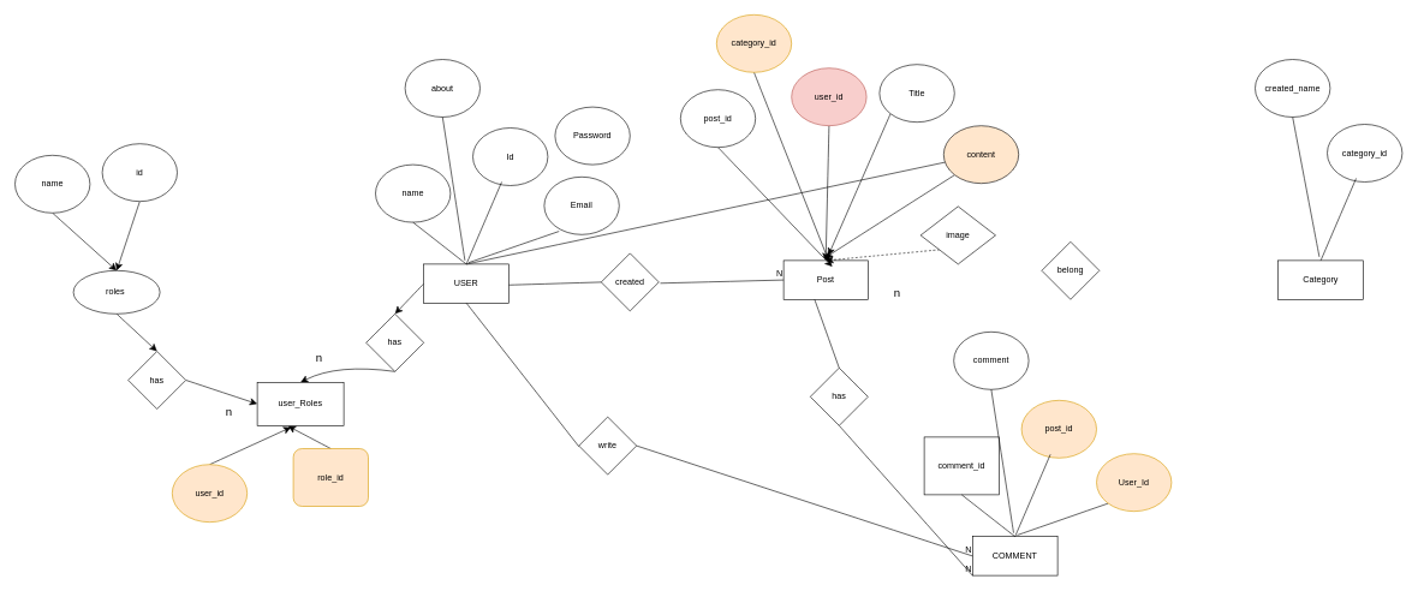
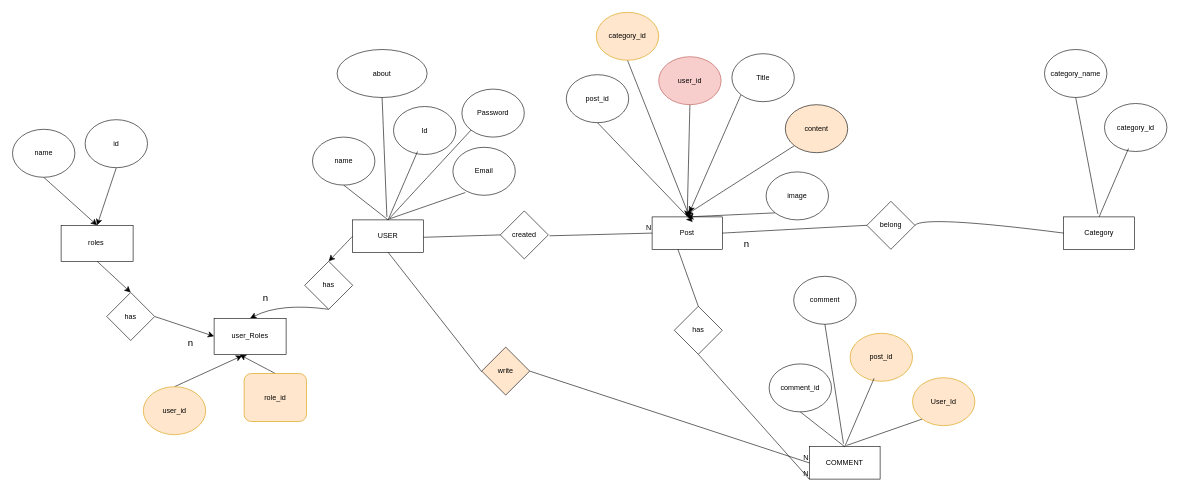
- <mxCell id="8" value="about" style="ellipse;whiteSpace=wrap;html=1;" vertex="1" parent="1"><mxGeometry x="561" y="82" width="104" height="80" as="geometry" /></mxCell>
+ <mxCell id="8" value="about" style="ellipse;whiteSpace=wrap;html=1;" vertex="1" parent="1"><mxGeometry x="561" y="82" width="150" height="80" as="geometry" /></mxCell>
- <mxCell id="48" value="created_name" style="ellipse;whiteSpace=wrap;html=1;" vertex="1" parent="1"><mxGeometry x="1740" y="82" width="104" height="80" as="geometry" /></mxCell>
+ <mxCell id="48" value="category_name" style="ellipse;whiteSpace=wrap;html=1;" vertex="1" parent="1"><mxGeometry x="1740" y="82" width="104" height="80" as="geometry" /></mxCell>
- <mxCell id="12" value="" style="endArrow=none;html=1;rounded=0;fontSize=12;startSize=8;endSize=8;curved=1;exitX=0.5;exitY=1;exitDx=0;exitDy=0;" edge="1" parent="1" source="3" target="17"><mxGeometry width="50" height="50" relative="1" as="geometry"><mxPoint x="676" y="396" as="sourcePoint" /><mxPoint x="768" y="214" as="targetPoint" /></mxGeometry></mxCell>
+ <mxCell id="12" value="" style="endArrow=none;html=1;rounded=0;fontSize=12;startSize=8;endSize=8;curved=1;exitX=0.5;exitY=1;exitDx=0;exitDy=0;entryX=0;entryY=1;entryDx=0;entryDy=0;" edge="1" parent="1" source="3" target="7"><mxGeometry width="50" height="50" relative="1" as="geometry"><mxPoint x="676" y="396" as="sourcePoint" /><mxPoint x="768" y="214" as="targetPoint" /></mxGeometry></mxCell>
- <mxCell id="21" value="image" style="rhombus;whiteSpace=wrap;html=1;" vertex="1" parent="1"><mxGeometry x="1276" y="286" width="104" height="80" as="geometry" /></mxCell>
+ <mxCell id="21" value="image" style="ellipse;whiteSpace=wrap;html=1;" vertex="1" parent="1"><mxGeometry x="1276" y="286" width="104" height="80" as="geometry" /></mxCell>
- <mxCell id="20" style="edgeStyle=none;curved=1;rounded=0;orthogonalLoop=1;jettySize=auto;html=1;exitX=0;exitY=1;exitDx=0;exitDy=0;entryX=0.5;entryY=1;entryDx=0;entryDy=0;fontSize=12;startSize=8;endSize=8;dashed=1;" edge="1" parent="1" source="21" target="14"><mxGeometry relative="1" as="geometry" /></mxCell>
+ <mxCell id="20" style="edgeStyle=none;curved=1;rounded=0;orthogonalLoop=1;jettySize=auto;html=1;exitX=0;exitY=1;exitDx=0;exitDy=0;entryX=0.5;entryY=1;entryDx=0;entryDy=0;fontSize=12;startSize=8;endSize=8;" edge="1" parent="1" source="21" target="14"><mxGeometry relative="1" as="geometry" /></mxCell>
+ <mxCell id="51" value="" style="endArrow=none;html=1;rounded=0;fontSize=12;startSize=8;endSize=8;curved=1;exitX=1;exitY=0.5;exitDx=0;exitDy=0;entryX=1;entryY=0.5;entryDx=0;entryDy=0;" edge="1" parent="1" source="46" target="52"><mxGeometry width="50" height="50" relative="1" as="geometry"><mxPoint x="1562" y="351" as="sourcePoint" /><mxPoint x="1612" y="301" as="targetPoint" /><Array as="points"><mxPoint x="1539" y="358" /></Array></mxGeometry></mxCell>
+ <mxCell id="53" value="" style="endArrow=none;html=1;rounded=0;fontSize=12;startSize=8;endSize=8;curved=1;entryX=0;entryY=0.5;entryDx=0;entryDy=0;exitX=0;exitY=0.5;exitDx=0;exitDy=0;" edge="1" parent="1" source="14" target="52"><mxGeometry width="50" height="50" relative="1" as="geometry"><mxPoint x="1281" y="434" as="sourcePoint" /><mxPoint x="1331" y="384" as="targetPoint" /></mxGeometry></mxCell>
- <mxCell id="58" value="roles&amp;nbsp;" style="ellipse;whiteSpace=wrap;html=1;" vertex="1" parent="1"><mxGeometry x="101" y="375" width="120" height="60" as="geometry" /></mxCell>
+ <mxCell id="58" value="roles&amp;nbsp;" style="rounded=0;whiteSpace=wrap;html=1;" vertex="1" parent="1"><mxGeometry x="101" y="375" width="120" height="60" as="geometry" /></mxCell>
- <mxCell id="38" value="write" style="rhombus;whiteSpace=wrap;html=1;" vertex="1" parent="1"><mxGeometry x="802" y="578" width="80" height="80" as="geometry" /></mxCell>
+ <mxCell id="38" value="write" style="rhombus;whiteSpace=wrap;html=1;fillColor=#ffe6cc;" vertex="1" parent="1"><mxGeometry x="802" y="578" width="80" height="80" as="geometry" /></mxCell>
- <mxCell id="31" value="comment_id" style="whiteSpace=wrap;html=1;rounded=0;" vertex="1" parent="1"><mxGeometry x="1281" y="606" width="104" height="80" as="geometry" /></mxCell>
+ <mxCell id="31" value="comment_id" style="ellipse;whiteSpace=wrap;html=1;" vertex="1" parent="1"><mxGeometry x="1281" y="606" width="104" height="80" as="geometry" /></mxCell>
